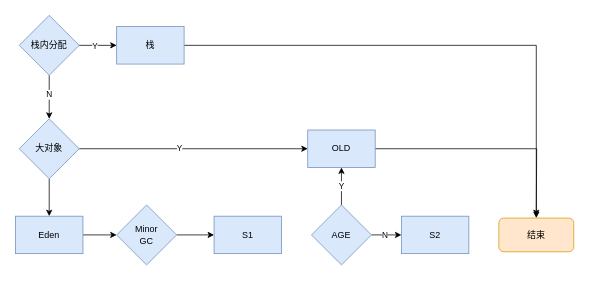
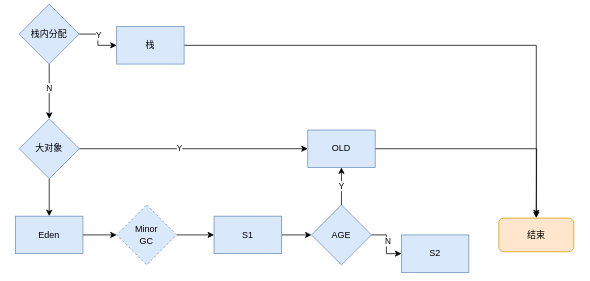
- <mxCell id="6" value="栈内分配" style="rhombus;whiteSpace=wrap;html=1;fillColor=#dae8fc;strokeColor=#6c8ebf;" parent="1" vertex="1"><mxGeometry x="25" y="20" width="80" height="80" as="geometry" /></mxCell>
+ <mxCell id="6" value="栈内分配" style="rhombus;whiteSpace=wrap;html=1;fillColor=#dae8fc;strokeColor=#6c8ebf;" parent="1" vertex="1"><mxGeometry x="25" y="5" width="80" height="80" as="geometry" /></mxCell>
- <mxCell id="14" value="Minor&lt;br&gt;GC" style="rhombus;whiteSpace=wrap;html=1;fillColor=#dae8fc;strokeColor=#6c8ebf;" parent="1" vertex="1"><mxGeometry x="155" y="273" width="80" height="80" as="geometry" /></mxCell>
+ <mxCell id="14" value="Minor&lt;br&gt;GC" style="rhombus;whiteSpace=wrap;html=1;fillColor=#dae8fc;strokeColor=#6c8ebf;dashed=1;" parent="1" vertex="1"><mxGeometry x="155" y="273" width="80" height="80" as="geometry" /></mxCell>
+ <mxCell id="15" style="edgeStyle=orthogonalEdgeStyle;rounded=0;orthogonalLoop=1;jettySize=auto;html=1;exitX=1;exitY=0.5;exitDx=0;exitDy=0;" parent="1" source="16" target="21" edge="1"><mxGeometry relative="1" as="geometry" /></mxCell>
- <mxCell id="22" value="S2" style="rounded=0;whiteSpace=wrap;html=1;fillColor=#dae8fc;strokeColor=#6c8ebf;" parent="1" vertex="1"><mxGeometry x="535" y="288" width="90" height="50" as="geometry" /></mxCell>
+ <mxCell id="22" value="S2" style="rounded=0;whiteSpace=wrap;html=1;fillColor=#dae8fc;strokeColor=#6c8ebf;" parent="1" vertex="1"><mxGeometry x="535" y="313" width="90" height="50" as="geometry" /></mxCell>
